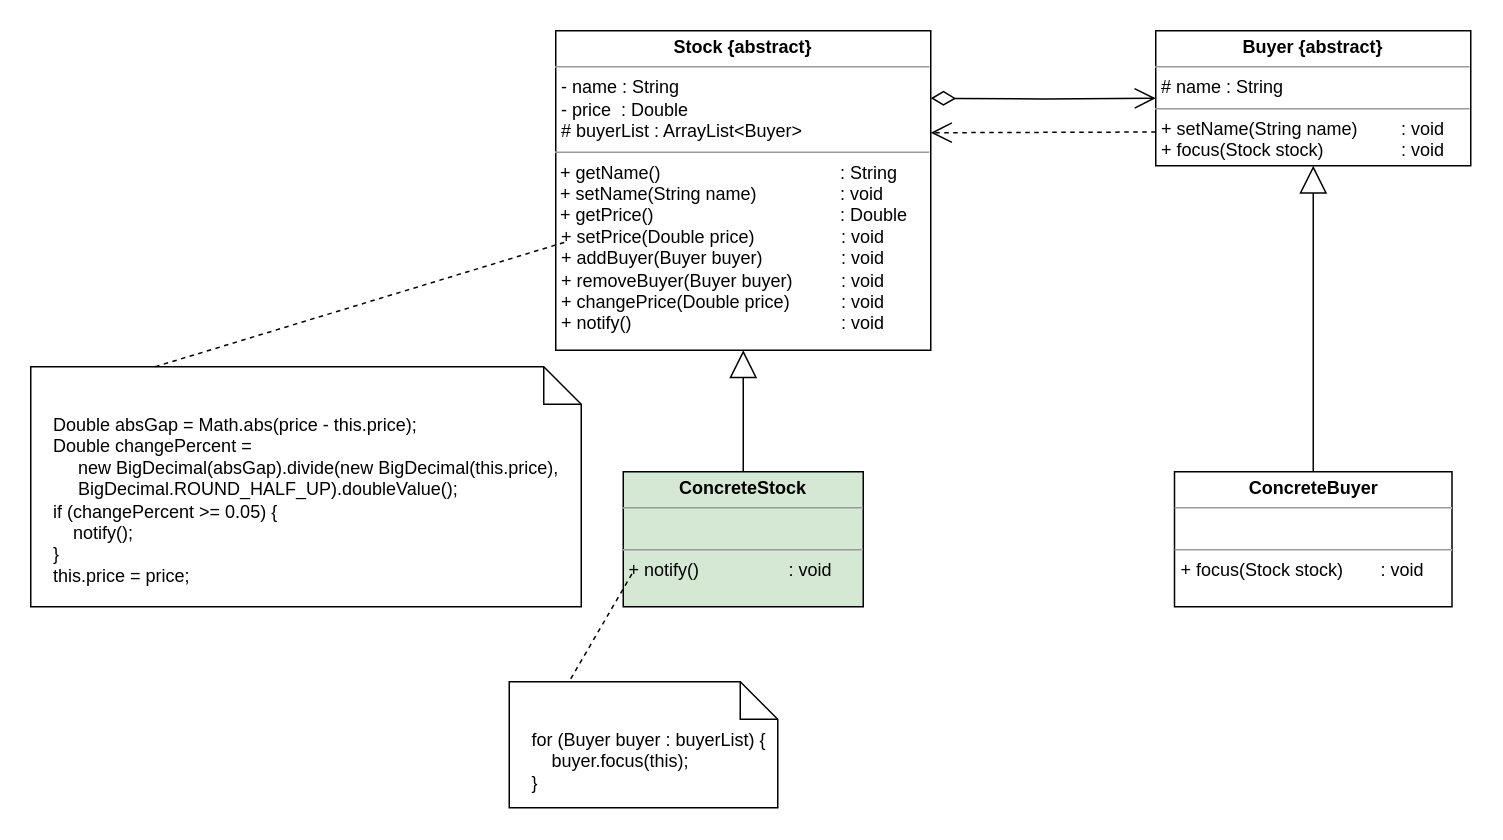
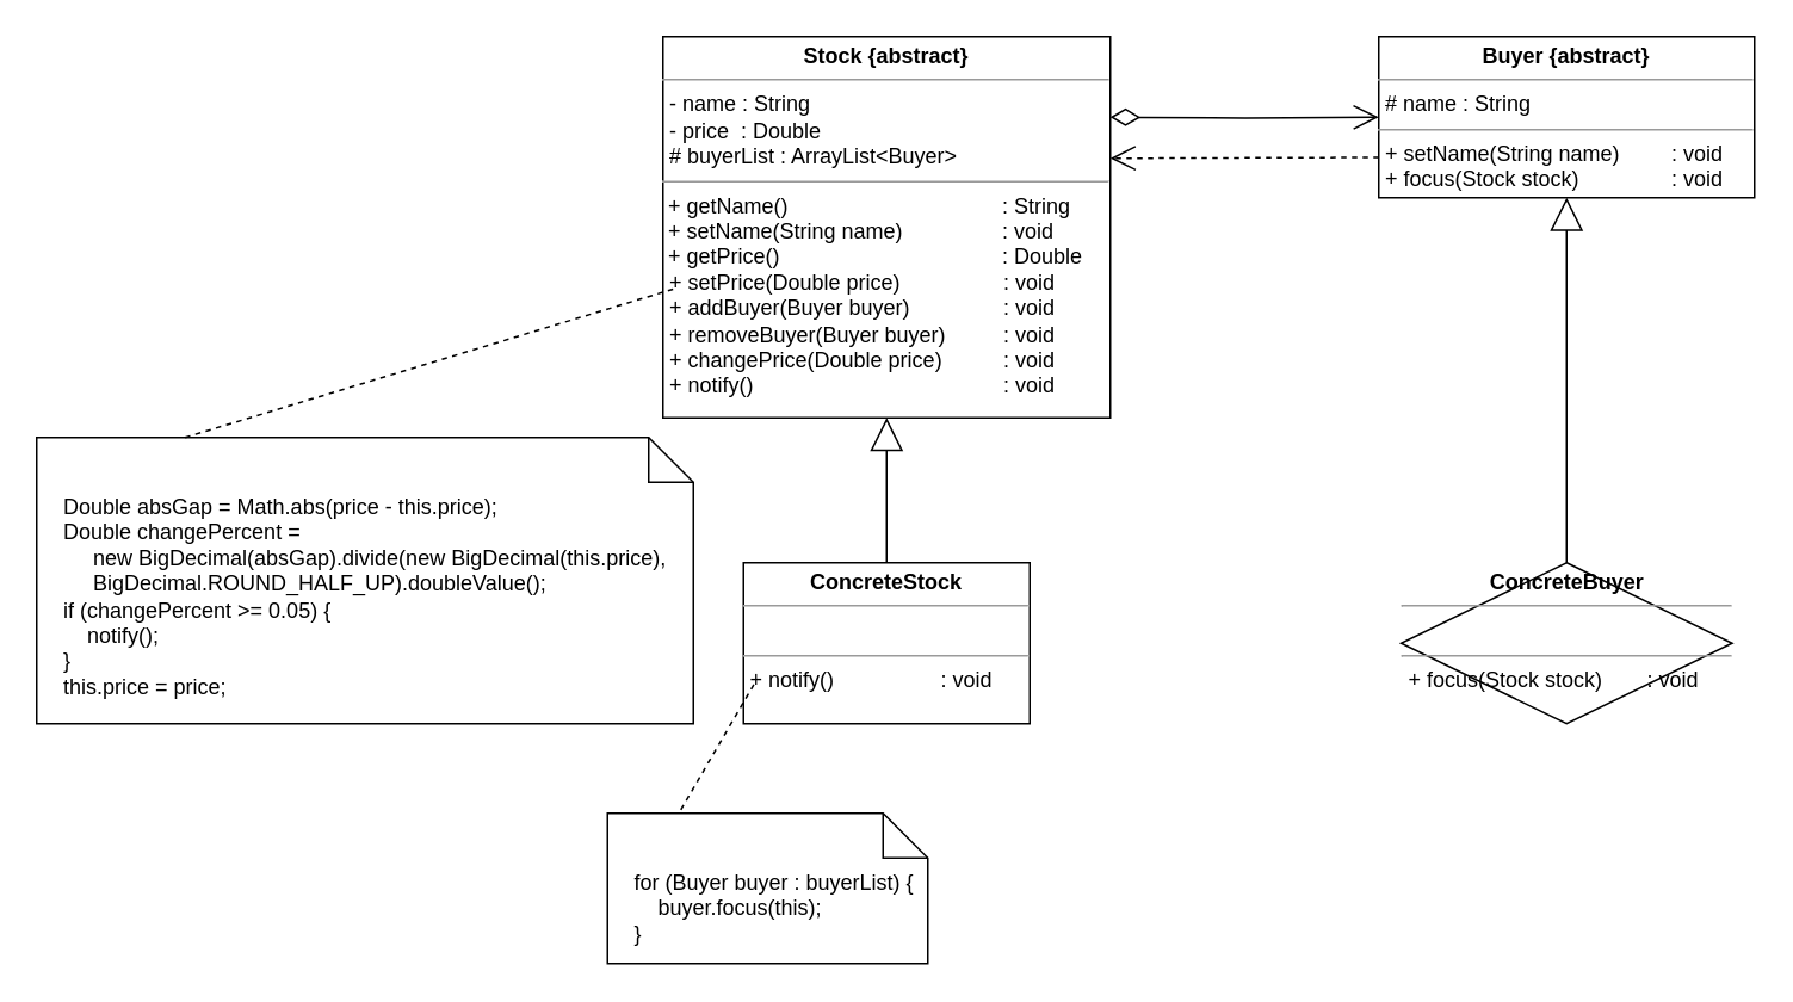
- <mxCell id="6" value="&lt;p style=&quot;margin:0px;margin-top:4px;text-align:center;&quot;&gt;&lt;b&gt;ConcreteStock&lt;/b&gt;&lt;/p&gt;&lt;hr size=&quot;1&quot;&gt;&lt;p style=&quot;margin:0px;margin-left:4px;&quot;&gt;&amp;nbsp;&lt;/p&gt;&lt;hr size=&quot;1&quot;&gt;&lt;p style=&quot;margin:0px;margin-left:4px;&quot;&gt;+ notify() &lt;span style=&quot;white-space: pre;&quot;&gt;&#09;&lt;/span&gt;&lt;span style=&quot;white-space: pre;&quot;&gt;&#09;&lt;/span&gt;&lt;span style=&quot;white-space: pre;&quot;&gt;&#09;&lt;/span&gt;: void&lt;/p&gt;" style="verticalAlign=top;align=left;overflow=fill;fontSize=12;fontFamily=Helvetica;html=1;fillColor=#d5e8d4;" vertex="1" parent="1"><mxGeometry x="415" y="314" width="160" height="90" as="geometry" /></mxCell>
+ <mxCell id="6" value="&lt;p style=&quot;margin:0px;margin-top:4px;text-align:center;&quot;&gt;&lt;b&gt;ConcreteStock&lt;/b&gt;&lt;/p&gt;&lt;hr size=&quot;1&quot;&gt;&lt;p style=&quot;margin:0px;margin-left:4px;&quot;&gt;&amp;nbsp;&lt;/p&gt;&lt;hr size=&quot;1&quot;&gt;&lt;p style=&quot;margin:0px;margin-left:4px;&quot;&gt;+ notify() &lt;span style=&quot;white-space: pre;&quot;&gt;&#09;&lt;/span&gt;&lt;span style=&quot;white-space: pre;&quot;&gt;&#09;&lt;/span&gt;&lt;span style=&quot;white-space: pre;&quot;&gt;&#09;&lt;/span&gt;: void&lt;/p&gt;" style="verticalAlign=top;align=left;overflow=fill;fontSize=12;fontFamily=Helvetica;html=1;" vertex="1" parent="1"><mxGeometry x="415" y="314" width="160" height="90" as="geometry" /></mxCell>
- <mxCell id="7" value="&lt;p style=&quot;margin:0px;margin-top:4px;text-align:center;&quot;&gt;&lt;b&gt;ConcreteBuyer&lt;/b&gt;&lt;/p&gt;&lt;hr size=&quot;1&quot;&gt;&lt;p style=&quot;margin:0px;margin-left:4px;&quot;&gt;&amp;nbsp;&lt;/p&gt;&lt;hr size=&quot;1&quot;&gt;&lt;p style=&quot;margin:0px;margin-left:4px;&quot;&gt;+ focus(Stock stock) &lt;span style=&quot;white-space: pre;&quot;&gt;&#09;&lt;/span&gt;: void&lt;/p&gt;" style="verticalAlign=top;align=left;overflow=fill;fontSize=12;fontFamily=Helvetica;html=1;" vertex="1" parent="1"><mxGeometry x="782.5" y="314" width="185" height="90" as="geometry" /></mxCell>
+ <mxCell id="7" value="&lt;p style=&quot;margin:0px;margin-top:4px;text-align:center;&quot;&gt;&lt;b&gt;ConcreteBuyer&lt;/b&gt;&lt;/p&gt;&lt;hr size=&quot;1&quot;&gt;&lt;p style=&quot;margin:0px;margin-left:4px;&quot;&gt;&amp;nbsp;&lt;/p&gt;&lt;hr size=&quot;1&quot;&gt;&lt;p style=&quot;margin:0px;margin-left:4px;&quot;&gt;+ focus(Stock stock) &lt;span style=&quot;white-space: pre;&quot;&gt;&#09;&lt;/span&gt;: void&lt;/p&gt;" style="rhombus;verticalAlign=top;align=left;overflow=fill;fontSize=12;fontFamily=Helvetica;html=1;" vertex="1" parent="1"><mxGeometry x="782.5" y="314" width="185" height="90" as="geometry" /></mxCell>
